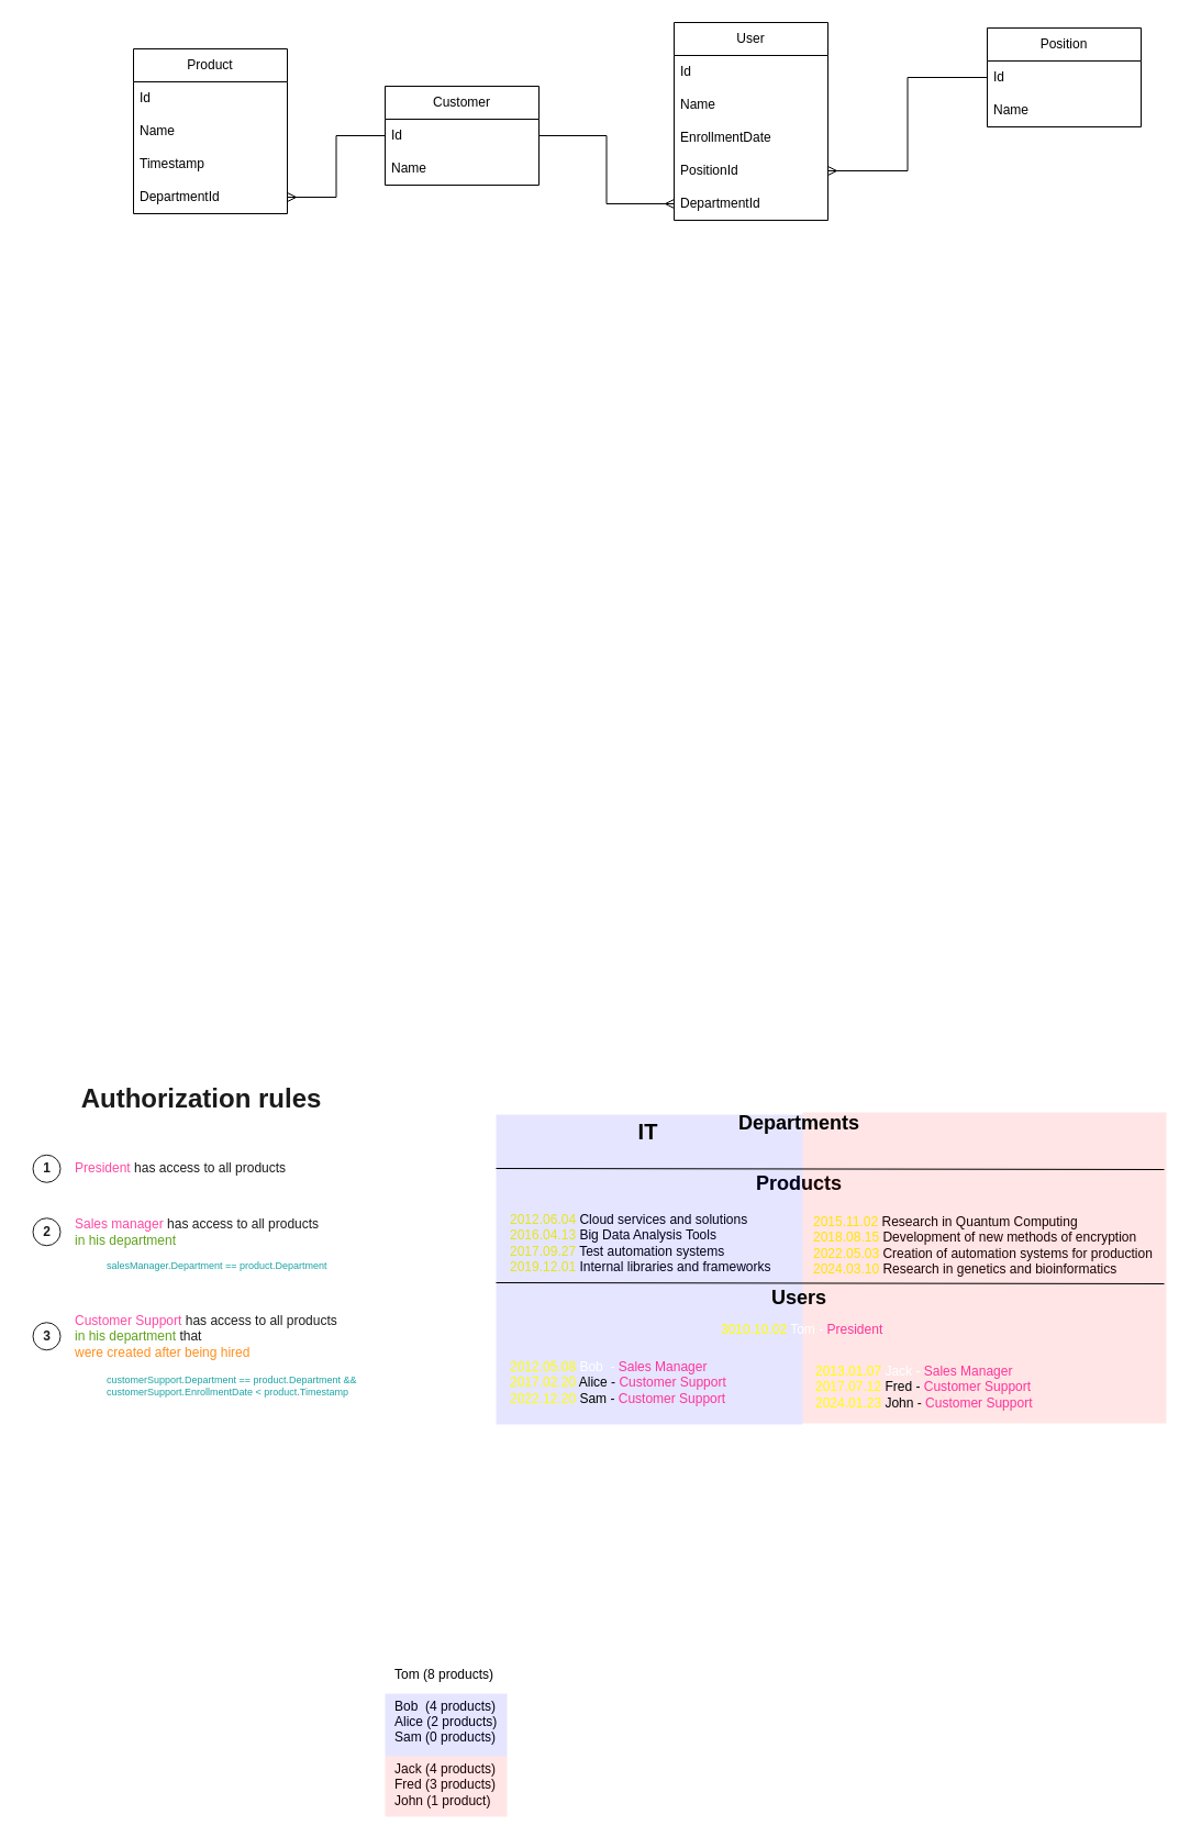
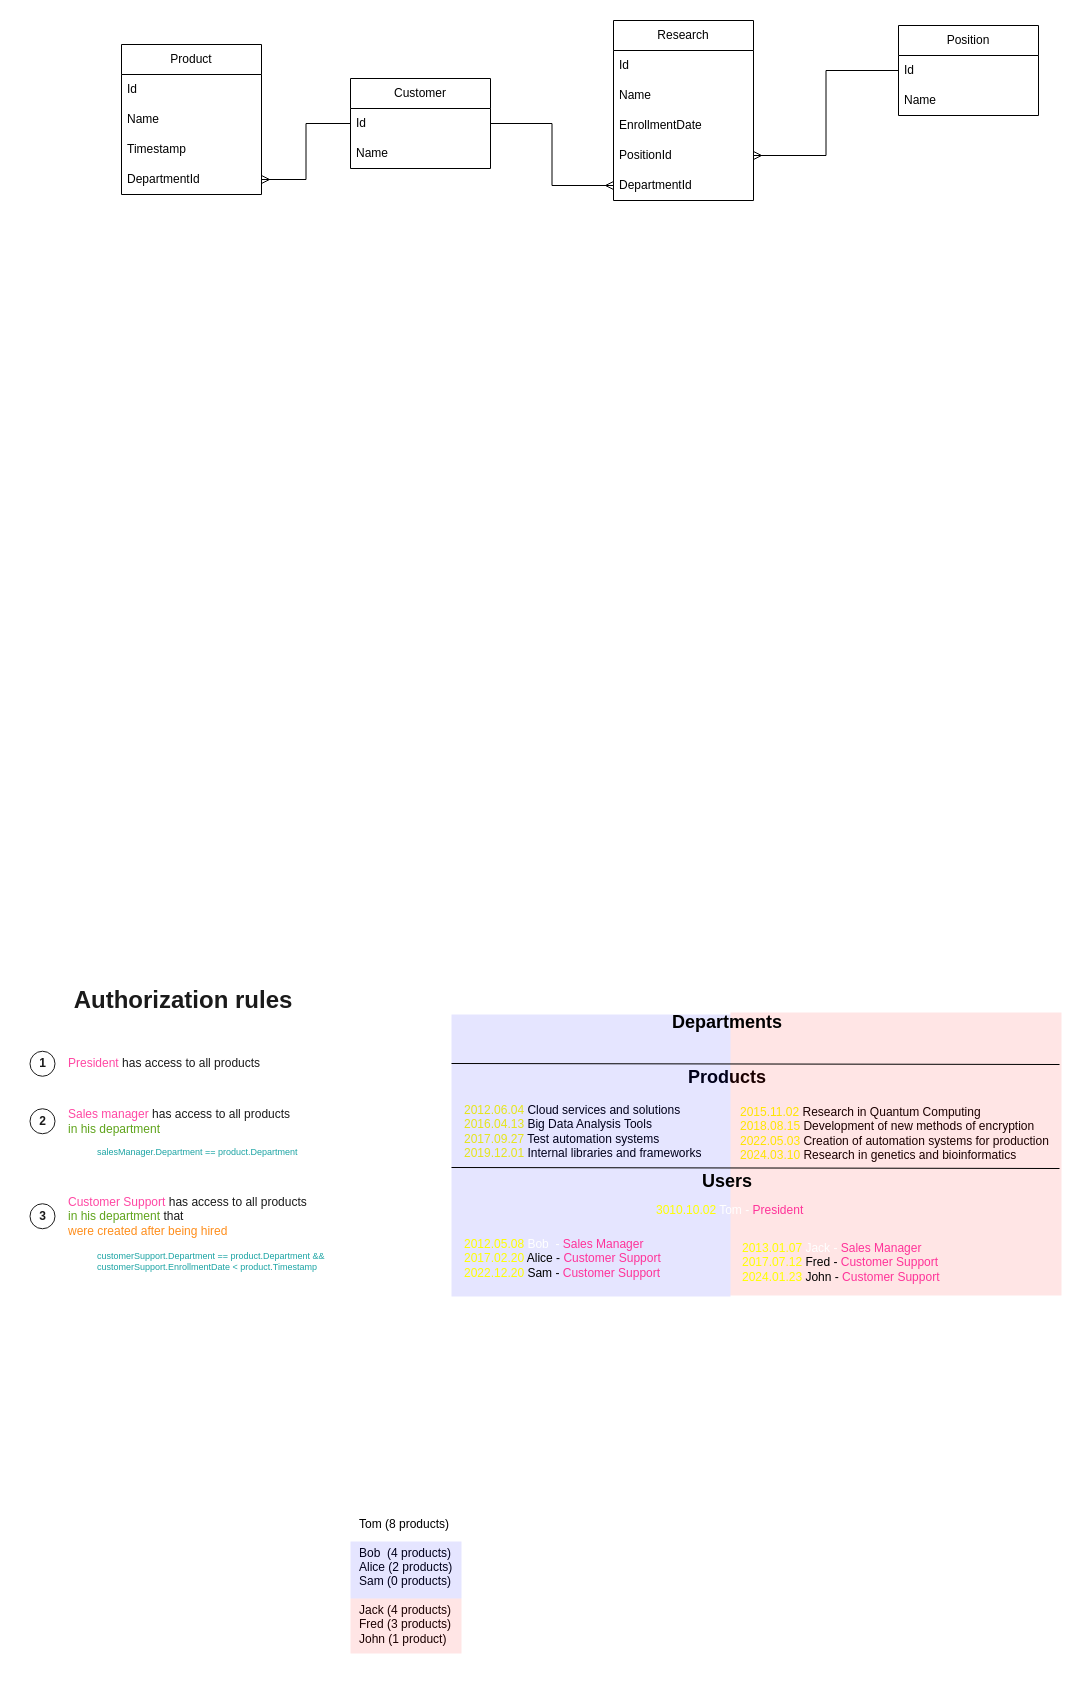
- <mxCell id="2" value="User" style="swimlane;fontStyle=0;childLayout=stackLayout;horizontal=1;startSize=30;horizontalStack=0;resizeParent=1;resizeParentMax=0;resizeLast=0;collapsible=1;marginBottom=0;whiteSpace=wrap;html=1;" parent="1" vertex="1"><mxGeometry x="613" y="20" width="140" height="180" as="geometry" /></mxCell>
+ <mxCell id="2" value="Research" style="swimlane;fontStyle=0;childLayout=stackLayout;horizontal=1;startSize=30;horizontalStack=0;resizeParent=1;resizeParentMax=0;resizeLast=0;collapsible=1;marginBottom=0;whiteSpace=wrap;html=1;" parent="1" vertex="1"><mxGeometry x="613" y="20" width="140" height="180" as="geometry" /></mxCell>
- <mxCell id="27" value="IT" style="text;html=1;strokeColor=none;fillColor=none;align=center;verticalAlign=middle;whiteSpace=wrap;rounded=0;fontSize=20;fontStyle=1" parent="1" vertex="1"><mxGeometry x="531.5" y="1014" width="115" height="30" as="geometry" /></mxCell>
